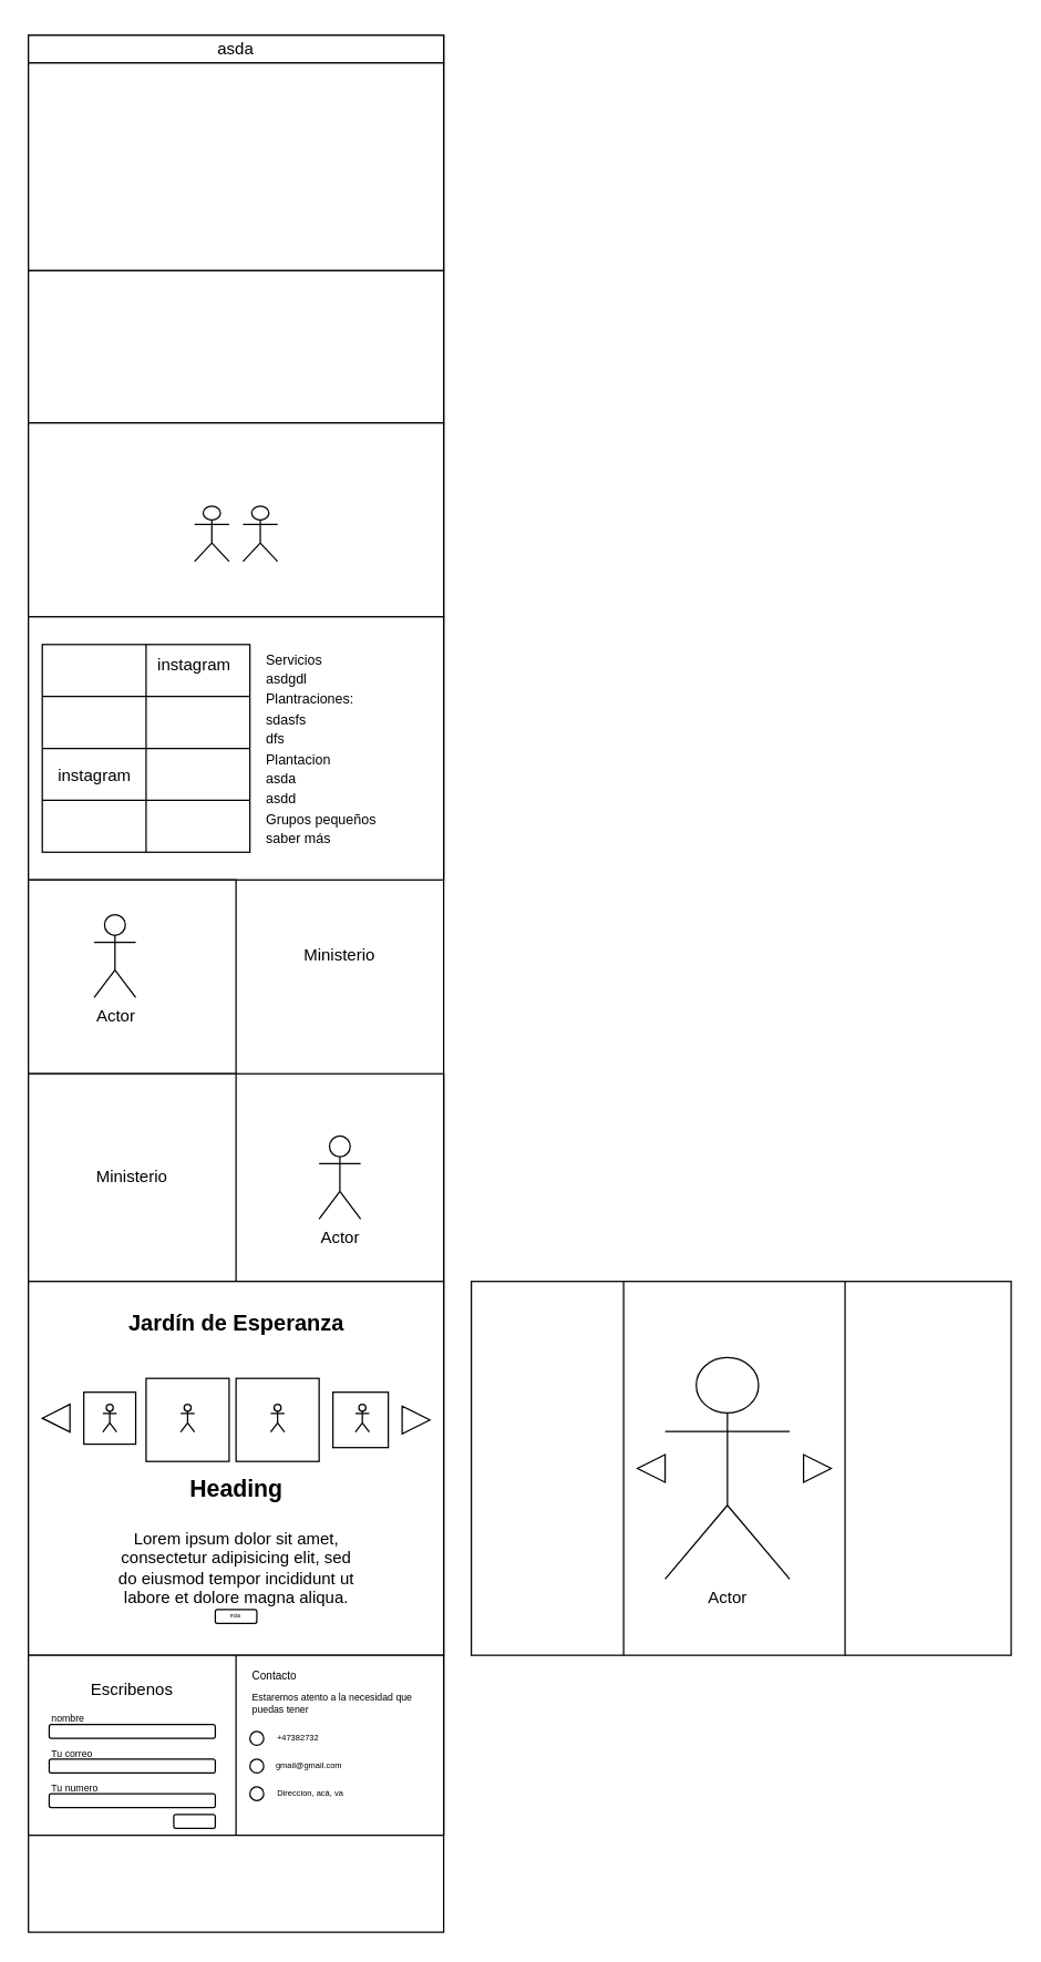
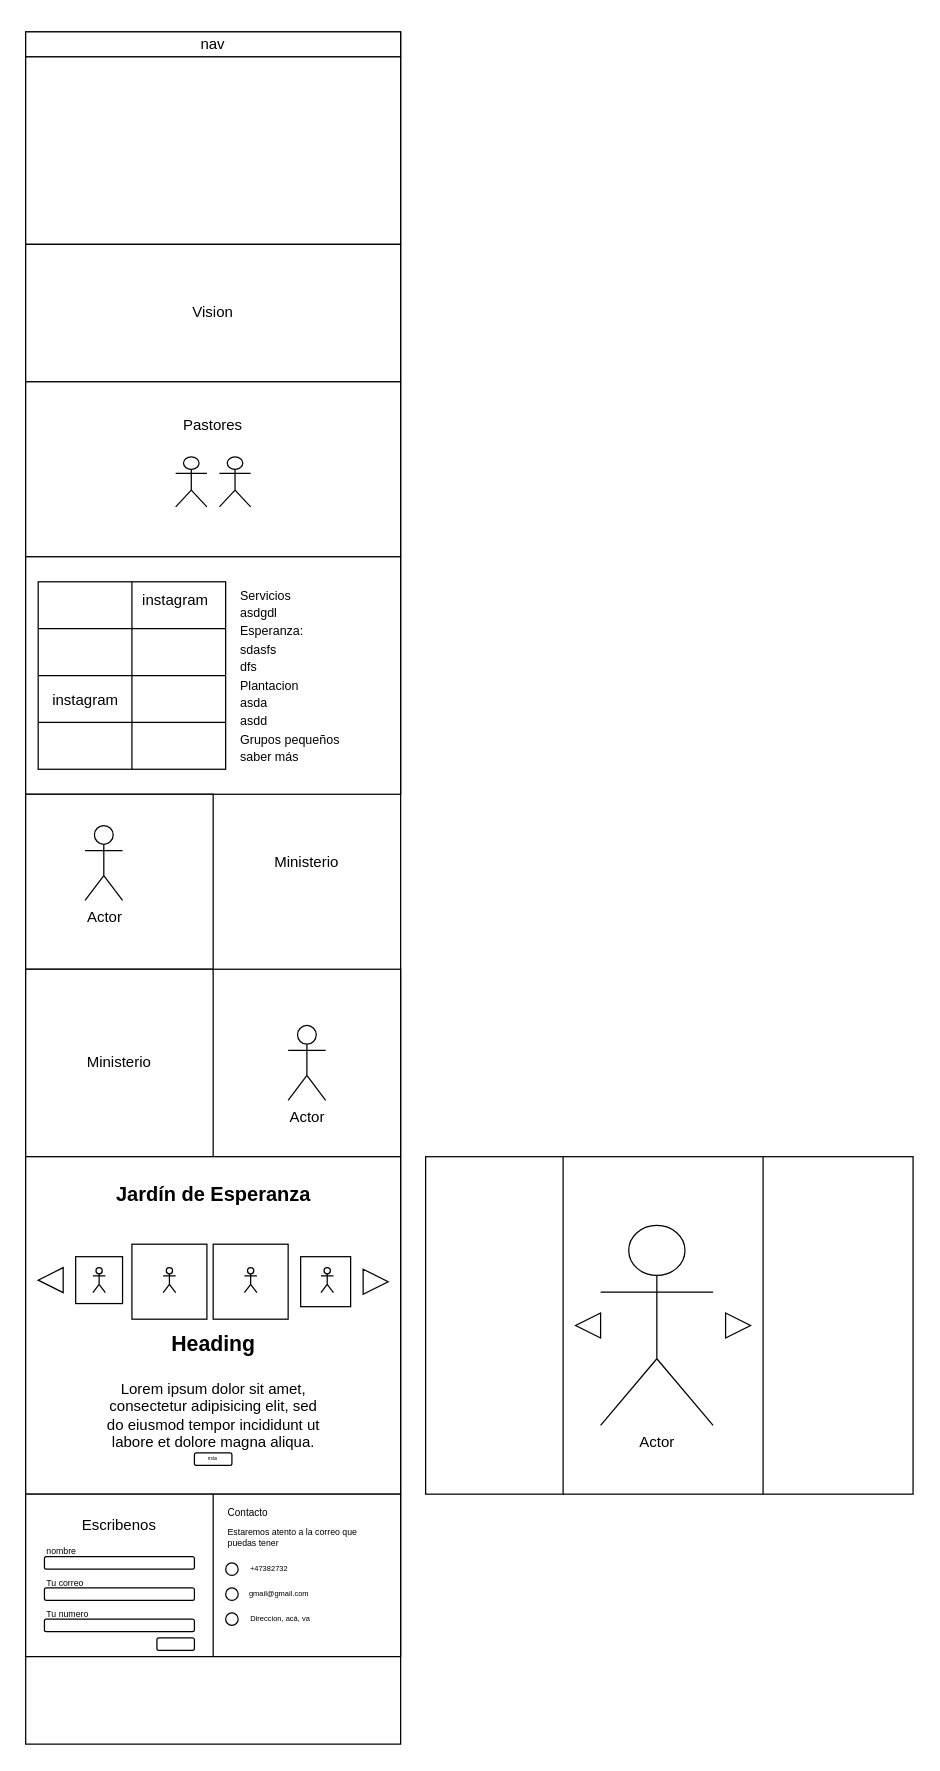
- <mxCell id="7" value="asda" style="text;html=1;align=center;verticalAlign=middle;whiteSpace=wrap;rounded=0;" parent="1" vertex="1"><mxGeometry x="140" y="20" width="60" height="30" as="geometry" /></mxCell>
+ <mxCell id="7" value="nav" style="text;html=1;align=center;verticalAlign=middle;whiteSpace=wrap;rounded=0;" parent="1" vertex="1"><mxGeometry x="140" y="20" width="60" height="30" as="geometry" /></mxCell>
+ <mxCell id="6" value="Vision" style="text;html=1;align=center;verticalAlign=middle;whiteSpace=wrap;rounded=0;" parent="1" vertex="1"><mxGeometry x="140" y="235" width="60" height="30" as="geometry" /></mxCell>
+ <mxCell id="9" value="Pastores" style="text;html=1;align=center;verticalAlign=middle;whiteSpace=wrap;rounded=0;" parent="1" vertex="1"><mxGeometry x="130" y="315" width="80" height="50" as="geometry" /></mxCell>
- <mxCell id="14" value="&lt;font style=&quot;font-size: 10px;&quot;&gt;Servicios&lt;/font&gt;&lt;div&gt;&lt;font style=&quot;font-size: 10px;&quot;&gt;asdgdl&lt;/font&gt;&lt;/div&gt;&lt;div&gt;&lt;font style=&quot;font-size: 10px;&quot;&gt;Plantraciones:&lt;/font&gt;&lt;/div&gt;&lt;div&gt;&lt;font style=&quot;font-size: 10px;&quot;&gt;sdasfs&lt;/font&gt;&lt;/div&gt;&lt;div&gt;&lt;font style=&quot;font-size: 10px;&quot;&gt;dfs&lt;/font&gt;&lt;/div&gt;&lt;div&gt;&lt;font style=&quot;font-size: 10px;&quot;&gt;Plantacion&lt;/font&gt;&lt;/div&gt;&lt;div&gt;&lt;font style=&quot;font-size: 10px;&quot;&gt;asda&lt;/font&gt;&lt;/div&gt;&lt;div&gt;&lt;font style=&quot;font-size: 10px;&quot;&gt;asdd&lt;/font&gt;&lt;/div&gt;&lt;div&gt;&lt;font style=&quot;font-size: 10px;&quot;&gt;Grupos pequeños&lt;/font&gt;&lt;/div&gt;&lt;div&gt;&lt;font style=&quot;font-size: 10px;&quot;&gt;saber más&lt;/font&gt;&lt;/div&gt;" style="text;html=1;align=left;verticalAlign=middle;whiteSpace=wrap;rounded=0;" parent="1" vertex="1"><mxGeometry x="190" y="430" width="125" height="220" as="geometry" /></mxCell>
+ <mxCell id="14" value="&lt;font style=&quot;font-size: 10px;&quot;&gt;Servicios&lt;/font&gt;&lt;div&gt;&lt;font style=&quot;font-size: 10px;&quot;&gt;asdgdl&lt;/font&gt;&lt;/div&gt;&lt;div&gt;&lt;font style=&quot;font-size: 10px;&quot;&gt;Esperanza:&lt;/font&gt;&lt;/div&gt;&lt;div&gt;&lt;font style=&quot;font-size: 10px;&quot;&gt;sdasfs&lt;/font&gt;&lt;/div&gt;&lt;div&gt;&lt;font style=&quot;font-size: 10px;&quot;&gt;dfs&lt;/font&gt;&lt;/div&gt;&lt;div&gt;&lt;font style=&quot;font-size: 10px;&quot;&gt;Plantacion&lt;/font&gt;&lt;/div&gt;&lt;div&gt;&lt;font style=&quot;font-size: 10px;&quot;&gt;asda&lt;/font&gt;&lt;/div&gt;&lt;div&gt;&lt;font style=&quot;font-size: 10px;&quot;&gt;asdd&lt;/font&gt;&lt;/div&gt;&lt;div&gt;&lt;font style=&quot;font-size: 10px;&quot;&gt;Grupos pequeños&lt;/font&gt;&lt;/div&gt;&lt;div&gt;&lt;font style=&quot;font-size: 10px;&quot;&gt;saber más&lt;/font&gt;&lt;/div&gt;" style="text;html=1;align=left;verticalAlign=middle;whiteSpace=wrap;rounded=0;" parent="1" vertex="1"><mxGeometry x="190" y="430" width="125" height="220" as="geometry" /></mxCell>
- <mxCell id="45" value="Estaremos atento a la necesidad que puedas tener" style="text;html=1;align=left;verticalAlign=middle;whiteSpace=wrap;rounded=0;fontSize=7;" parent="1" vertex="1"><mxGeometry x="180" y="1215" width="120" height="30" as="geometry" /></mxCell>
+ <mxCell id="45" value="Estaremos atento a la correo que puedas tener" style="text;html=1;align=left;verticalAlign=middle;whiteSpace=wrap;rounded=0;fontSize=7;" parent="1" vertex="1"><mxGeometry x="180" y="1215" width="120" height="30" as="geometry" /></mxCell>
